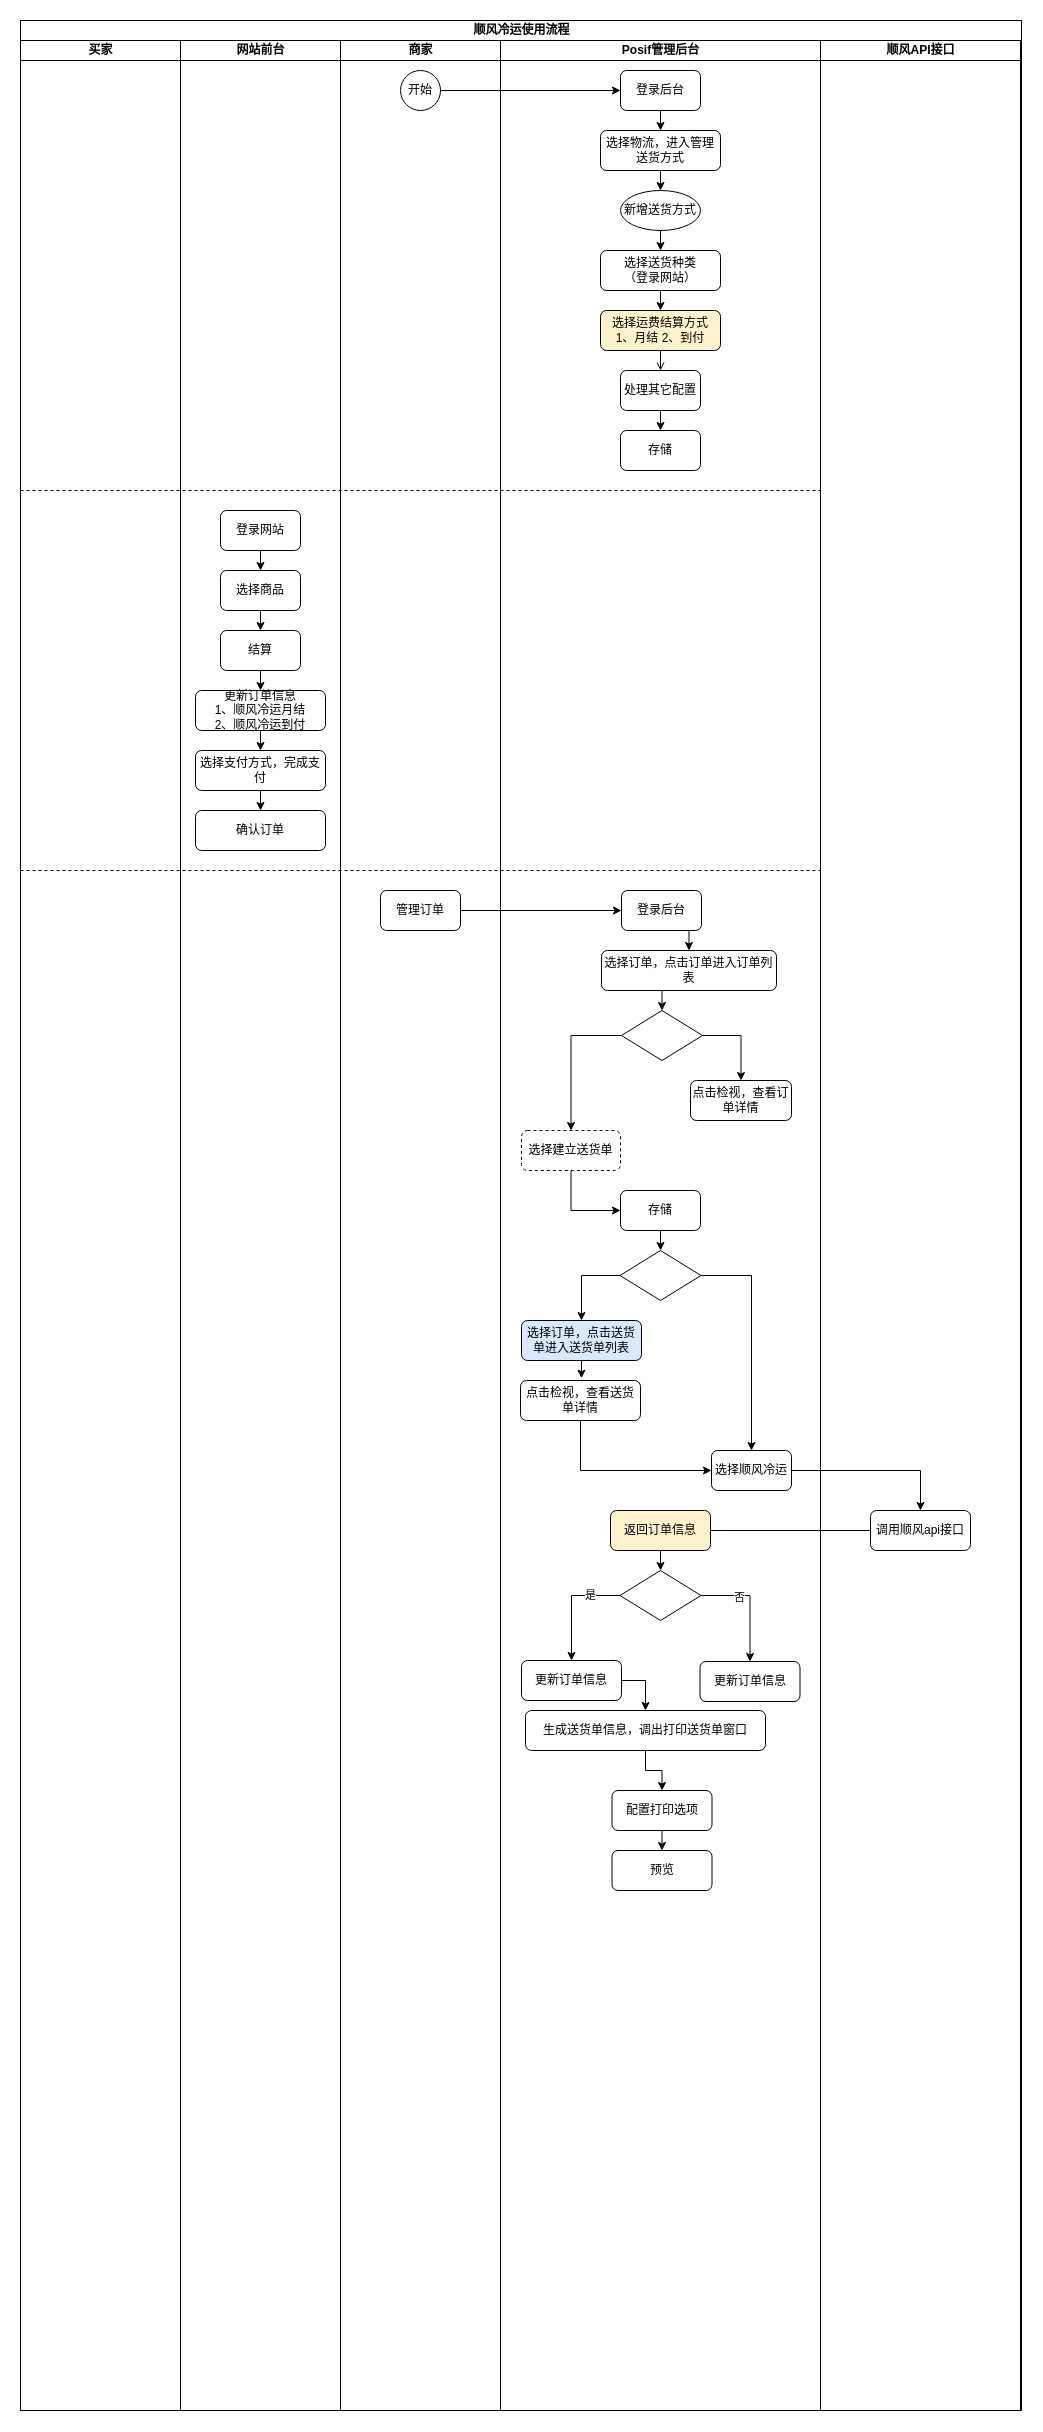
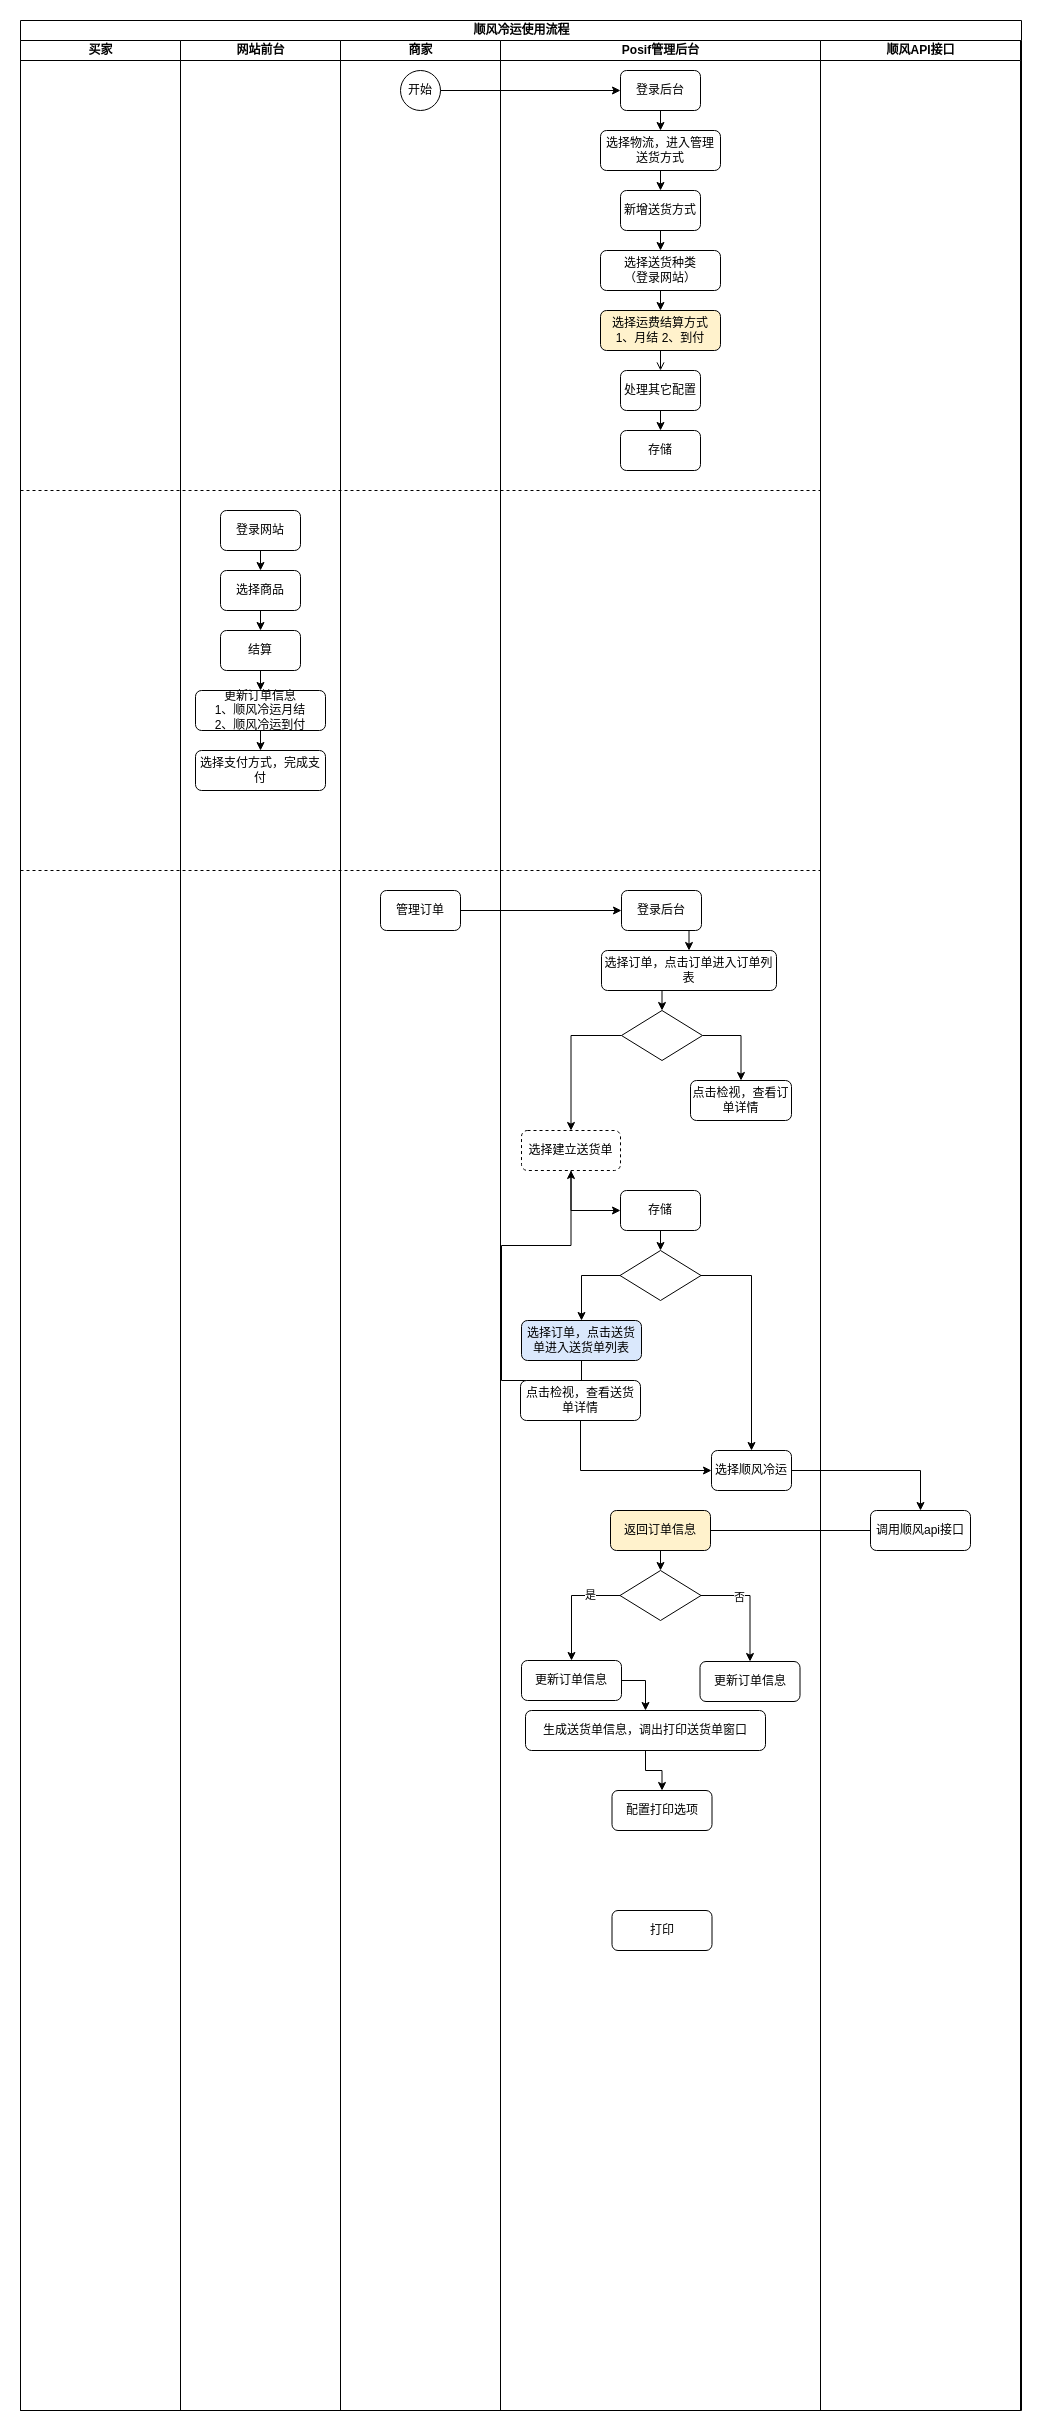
- <mxCell id="24" value="新增送货方式" style="ellipse;whiteSpace=wrap;html=1;" vertex="1" parent="18"><mxGeometry x="280" y="150" width="80" height="40" as="geometry" /></mxCell>
+ <mxCell id="24" value="新增送货方式" style="rounded=1;whiteSpace=wrap;html=1;" vertex="1" parent="18"><mxGeometry x="280" y="150" width="80" height="40" as="geometry" /></mxCell>
- <mxCell id="15" style="edgeStyle=orthogonalEdgeStyle;rounded=0;orthogonalLoop=1;jettySize=auto;html=1;exitX=0.5;exitY=1;exitDx=0;exitDy=0;entryX=0.5;entryY=0;entryDx=0;entryDy=0;" edge="1" parent="5" source="16" target="17"><mxGeometry relative="1" as="geometry" /></mxCell>
- <mxCell id="17" value="确认订单" style="rounded=1;whiteSpace=wrap;html=1;" vertex="1" parent="5"><mxGeometry x="15" y="770" width="130" height="40" as="geometry" /></mxCell>
- <mxCell id="54" style="edgeStyle=orthogonalEdgeStyle;rounded=0;orthogonalLoop=1;jettySize=auto;html=1;exitX=0.5;exitY=1;exitDx=0;exitDy=0;entryX=0.508;entryY=-0.058;entryDx=0;entryDy=0;entryPerimeter=0;" edge="1" parent="37" source="55" target="57"><mxGeometry relative="1" as="geometry" /></mxCell>
+ <mxCell id="54" style="edgeStyle=orthogonalEdgeStyle;rounded=0;orthogonalLoop=1;jettySize=auto;html=1;exitX=0.5;exitY=1;exitDx=0;exitDy=0;" edge="1" parent="37" source="55" target="46"><mxGeometry relative="1" as="geometry" /></mxCell>
- <mxCell id="70" style="edgeStyle=orthogonalEdgeStyle;rounded=0;orthogonalLoop=1;jettySize=auto;html=1;exitX=0.5;exitY=1;exitDx=0;exitDy=0;entryX=0.5;entryY=0;entryDx=0;entryDy=0;" edge="1" parent="37" source="71" target="72"><mxGeometry relative="1" as="geometry" /></mxCell>
- <mxCell id="72" value="预览" style="rounded=1;whiteSpace=wrap;html=1;" vertex="1" parent="37"><mxGeometry x="111.5" y="1810" width="100" height="40" as="geometry" /></mxCell>
+ <mxCell id="73" value="打印" style="rounded=1;whiteSpace=wrap;html=1;" vertex="1" parent="37"><mxGeometry x="111.5" y="1870" width="100" height="40" as="geometry" /></mxCell>
